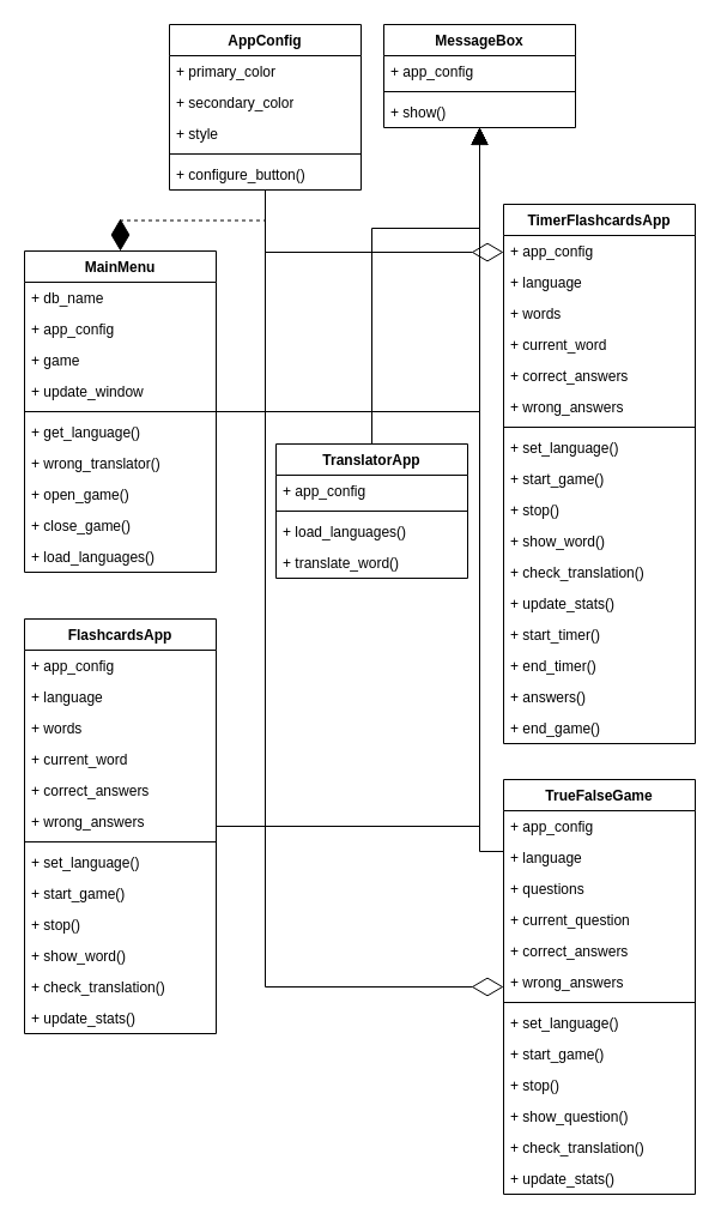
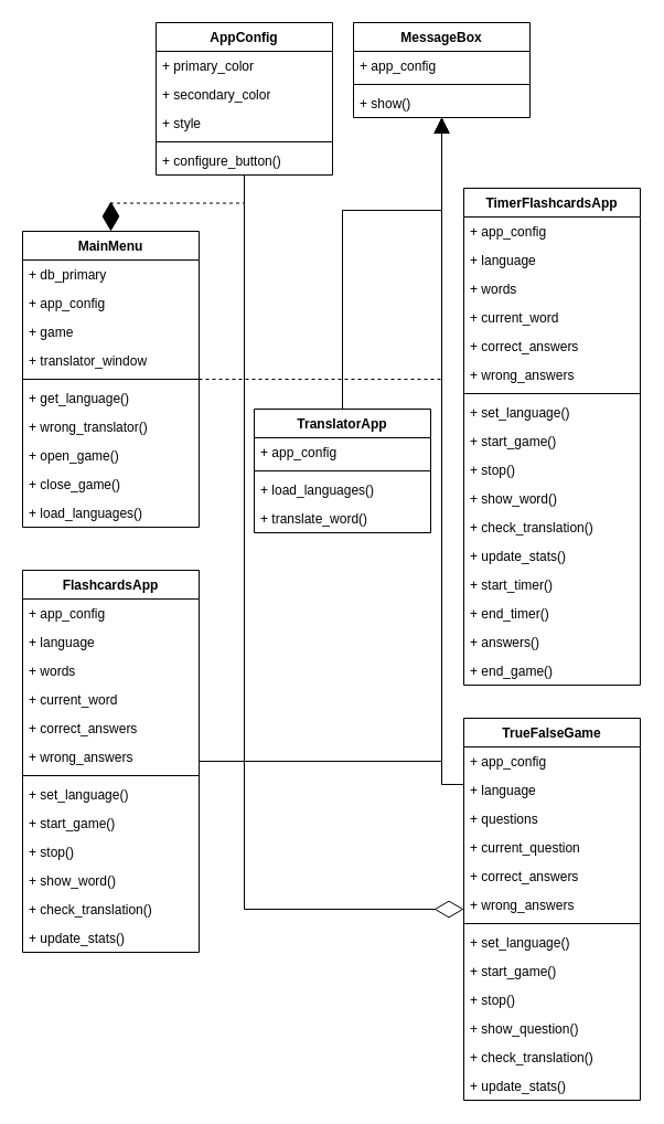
- <mxCell id="79" value="" style="endArrow=diamondThin;endFill=0;endSize=24;html=1;rounded=0;edgeStyle=orthogonalEdgeStyle;" edge="1" parent="1" source="2" target="22"><mxGeometry width="160" relative="1" as="geometry"><mxPoint x="0" y="600" as="sourcePoint" /><mxPoint x="160" y="600" as="targetPoint" /><Array as="points"><mxPoint x="221" y="210" /></Array></mxGeometry></mxCell>
- <mxCell id="67" value="&lt;div&gt;+ db_name&lt;/div&gt;" style="text;strokeColor=none;fillColor=none;align=left;verticalAlign=top;spacingLeft=4;spacingRight=4;overflow=hidden;rotatable=0;points=[[0,0.5],[1,0.5]];portConstraint=eastwest;whiteSpace=wrap;html=1;" vertex="1" parent="66"><mxGeometry y="26" width="160" height="26" as="geometry" /></mxCell>
+ <mxCell id="67" value="&lt;div&gt;+ db_primary&lt;/div&gt;" style="text;strokeColor=none;fillColor=none;align=left;verticalAlign=top;spacingLeft=4;spacingRight=4;overflow=hidden;rotatable=0;points=[[0,0.5],[1,0.5]];portConstraint=eastwest;whiteSpace=wrap;html=1;" vertex="1" parent="66"><mxGeometry y="26" width="160" height="26" as="geometry" /></mxCell>
- <mxCell id="70" value="+ update_window" style="text;strokeColor=none;fillColor=none;align=left;verticalAlign=top;spacingLeft=4;spacingRight=4;overflow=hidden;rotatable=0;points=[[0,0.5],[1,0.5]];portConstraint=eastwest;whiteSpace=wrap;html=1;" vertex="1" parent="66"><mxGeometry y="104" width="160" height="26" as="geometry" /></mxCell>
+ <mxCell id="70" value="+ translator_window" style="text;strokeColor=none;fillColor=none;align=left;verticalAlign=top;spacingLeft=4;spacingRight=4;overflow=hidden;rotatable=0;points=[[0,0.5],[1,0.5]];portConstraint=eastwest;whiteSpace=wrap;html=1;" vertex="1" parent="66"><mxGeometry y="104" width="160" height="26" as="geometry" /></mxCell>
- <mxCell id="77" value="" style="endArrow=open;endFill=1;endSize=12;html=1;rounded=0;edgeStyle=orthogonalEdgeStyle;" edge="1" parent="1" source="66" target="54"><mxGeometry width="160" relative="1" as="geometry"><mxPoint x="20" y="590" as="sourcePoint" /><mxPoint x="180" y="590" as="targetPoint" /></mxGeometry></mxCell>
+ <mxCell id="77" value="" style="endArrow=open;endFill=1;endSize=12;html=1;rounded=0;edgeStyle=orthogonalEdgeStyle;dashed=1;" edge="1" parent="1" source="66" target="54"><mxGeometry width="160" relative="1" as="geometry"><mxPoint x="20" y="590" as="sourcePoint" /><mxPoint x="180" y="590" as="targetPoint" /></mxGeometry></mxCell>
